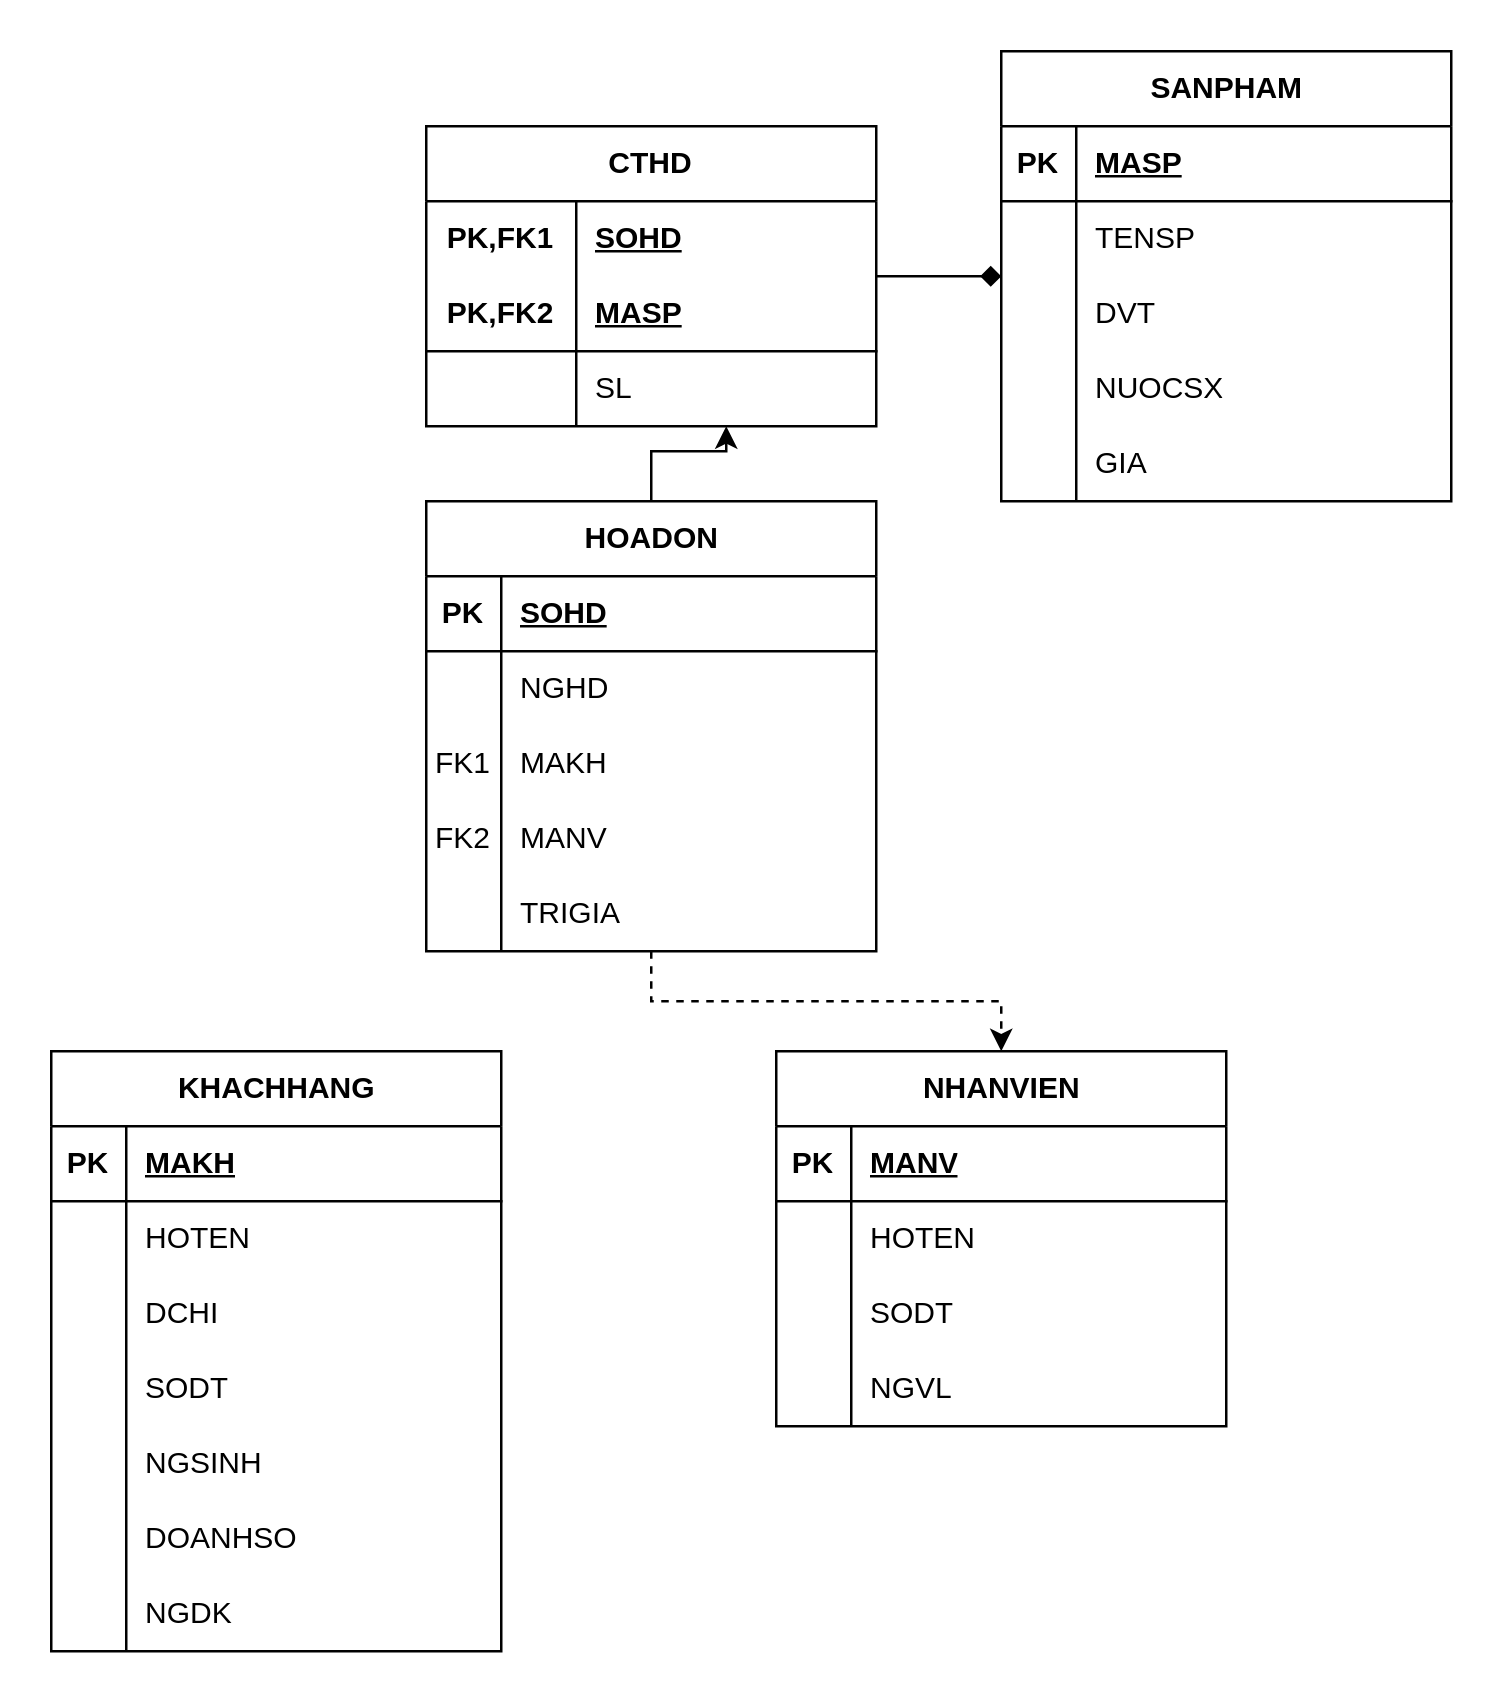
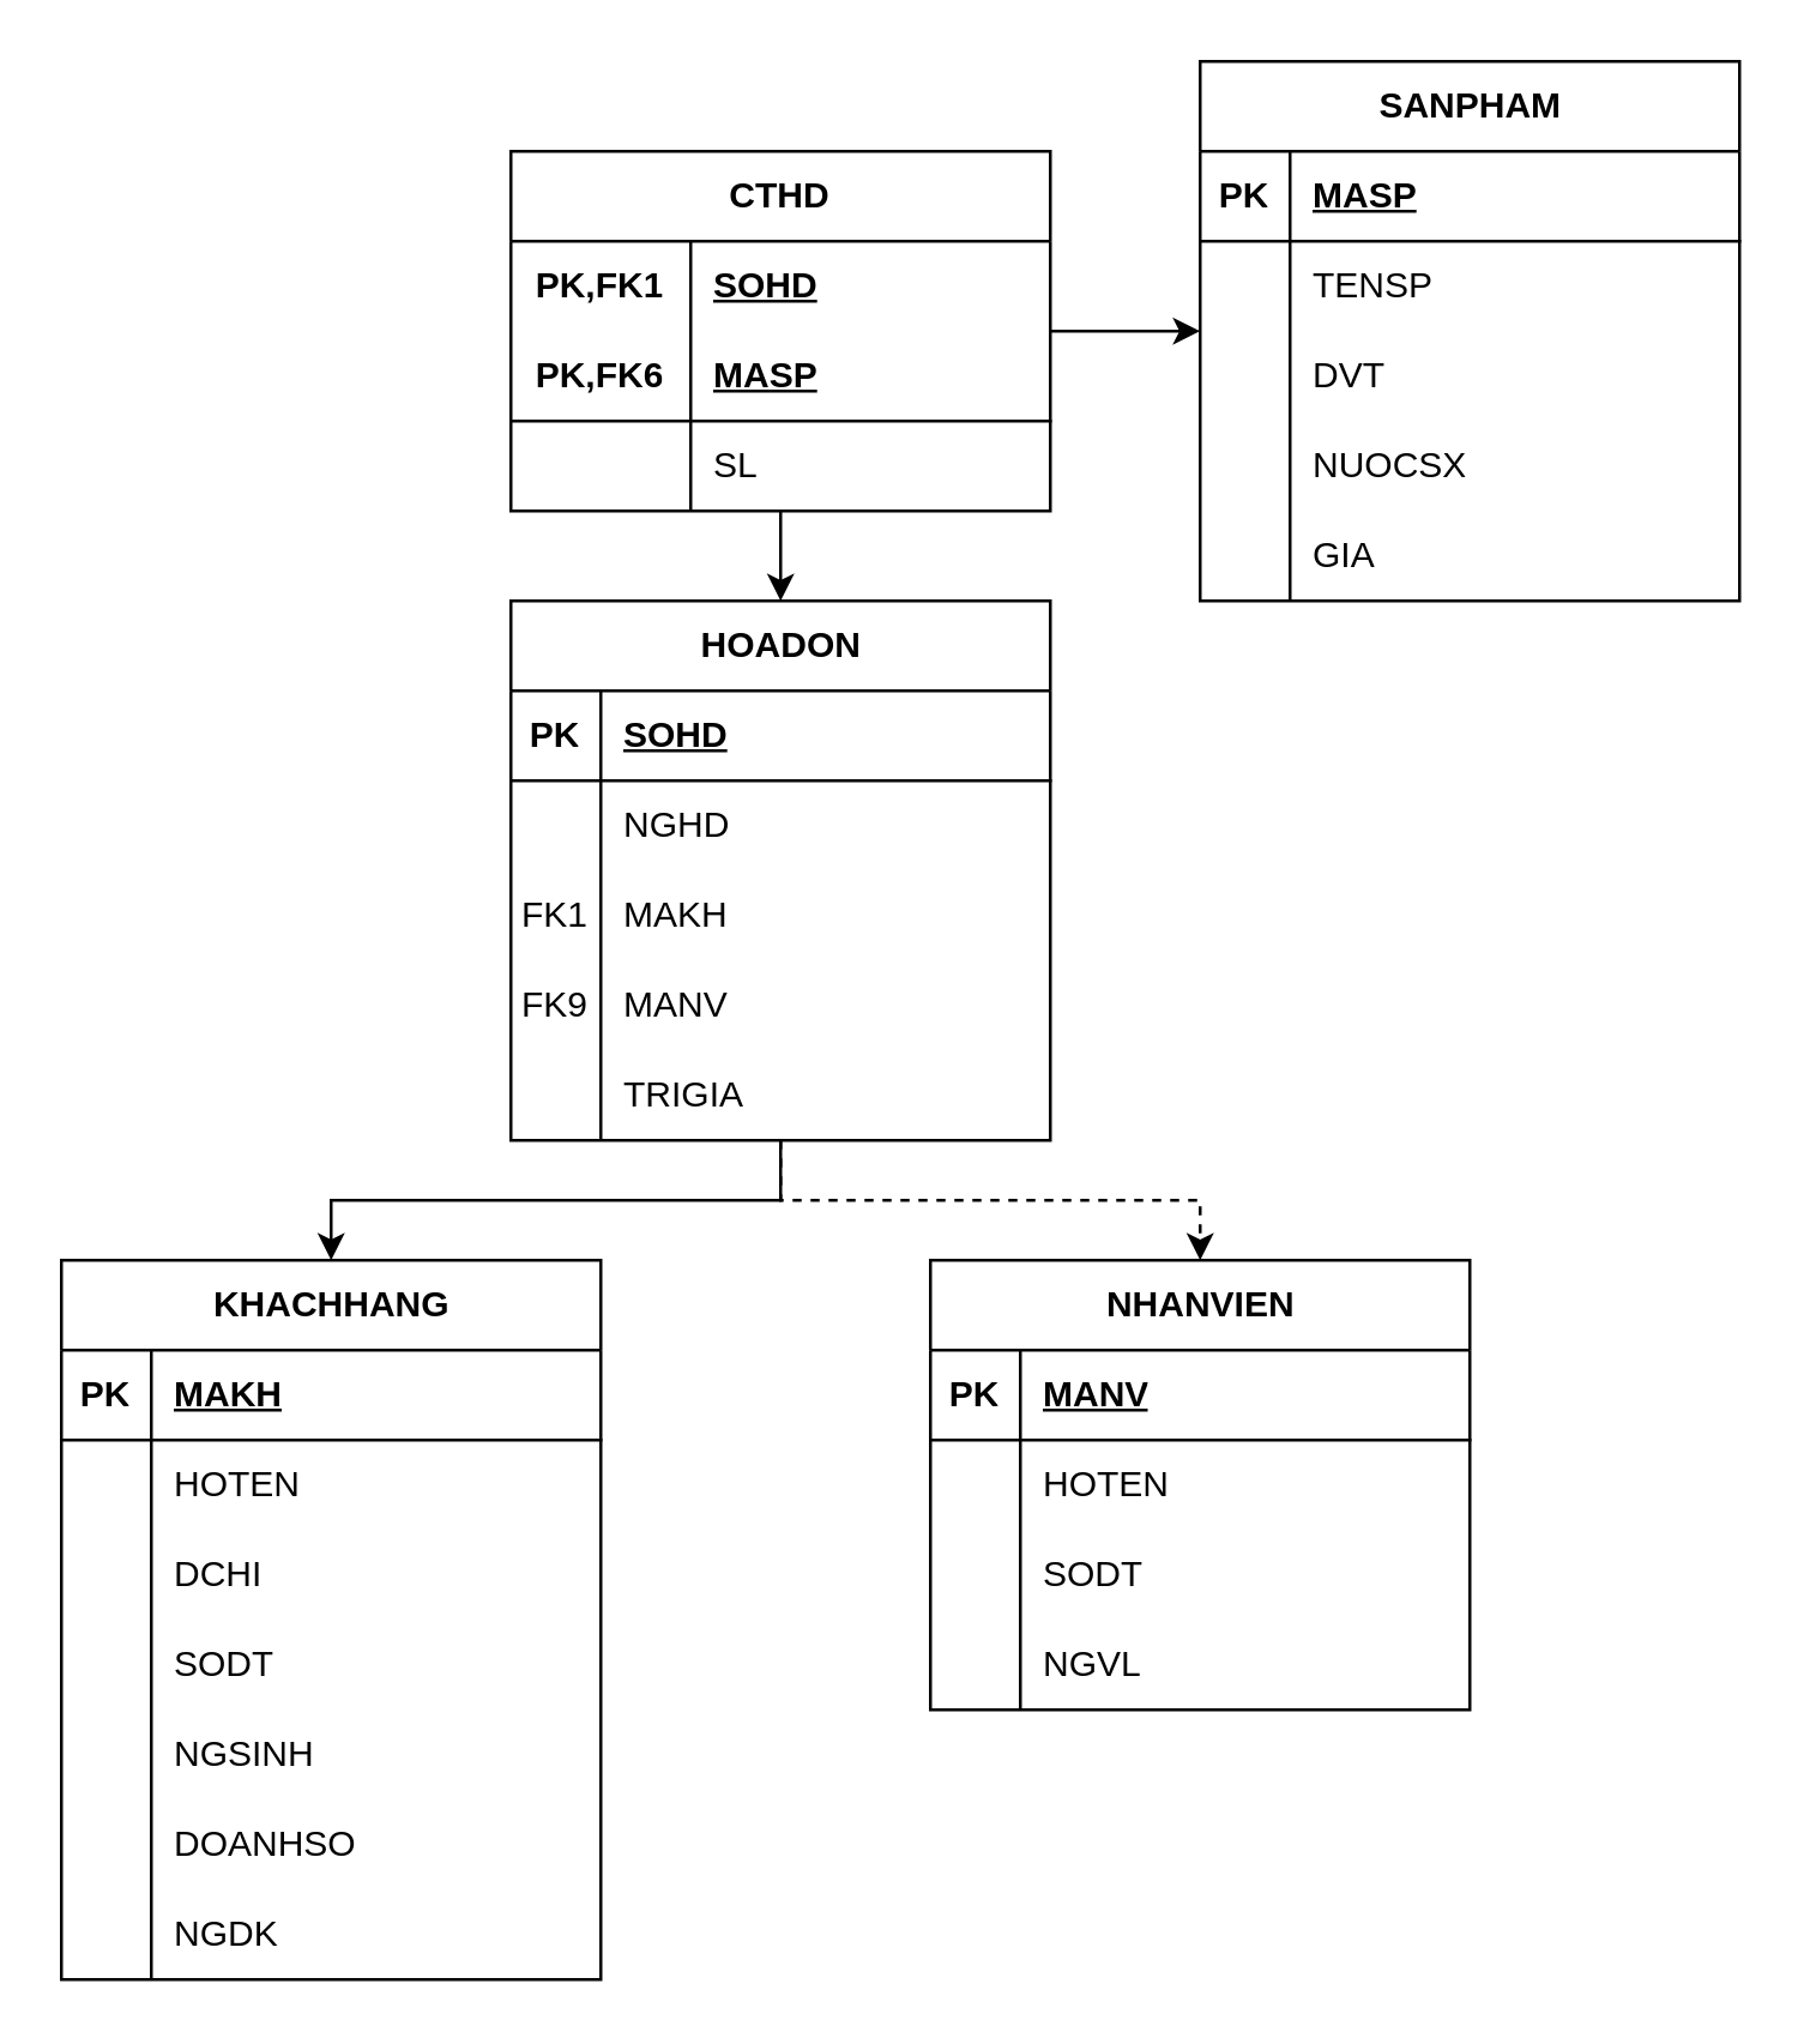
- <mxCell id="71" style="edgeStyle=orthogonalEdgeStyle;rounded=0;orthogonalLoop=1;jettySize=auto;html=1;endArrow=diamond;" edge="1" parent="1" source="72" target="37"><mxGeometry relative="1" as="geometry" /></mxCell>
+ <mxCell id="71" style="edgeStyle=orthogonalEdgeStyle;rounded=0;orthogonalLoop=1;jettySize=auto;html=1;" edge="1" parent="1" source="72" target="37"><mxGeometry relative="1" as="geometry" /></mxCell>
- <mxCell id="77" value="PK,FK2" style="shape=partialRectangle;connectable=0;fillColor=none;top=0;left=0;bottom=0;right=0;fontStyle=1;overflow=hidden;html=1;whiteSpace=wrap;" vertex="1" parent="76"><mxGeometry width="60" height="30" as="geometry"><mxRectangle width="60" height="30" as="alternateBounds" /></mxGeometry></mxCell>
+ <mxCell id="77" value="PK,FK6" style="shape=partialRectangle;connectable=0;fillColor=none;top=0;left=0;bottom=0;right=0;fontStyle=1;overflow=hidden;html=1;whiteSpace=wrap;" vertex="1" parent="76"><mxGeometry width="60" height="30" as="geometry"><mxRectangle width="60" height="30" as="alternateBounds" /></mxGeometry></mxCell>
+ <mxCell id="82" style="edgeStyle=orthogonalEdgeStyle;rounded=0;orthogonalLoop=1;jettySize=auto;html=1;entryX=0.5;entryY=0;entryDx=0;entryDy=0;" edge="1" parent="1" source="72" target="55"><mxGeometry relative="1" as="geometry" /></mxCell>
- <mxCell id="54" style="edgeStyle=orthogonalEdgeStyle;rounded=0;orthogonalLoop=1;jettySize=auto;html=1;" edge="1" parent="1" source="55" target="81"><mxGeometry relative="1" as="geometry" /></mxCell>
+ <mxCell id="54" style="edgeStyle=orthogonalEdgeStyle;rounded=0;orthogonalLoop=1;jettySize=auto;html=1;" edge="1" parent="1" source="55" target="2"><mxGeometry relative="1" as="geometry" /></mxCell>
- <mxCell id="66" value="FK2" style="shape=partialRectangle;connectable=0;fillColor=none;top=0;left=0;bottom=0;right=0;editable=1;overflow=hidden;whiteSpace=wrap;html=1;" vertex="1" parent="65"><mxGeometry width="30" height="30" as="geometry"><mxRectangle width="30" height="30" as="alternateBounds" /></mxGeometry></mxCell>
+ <mxCell id="66" value="FK9" style="shape=partialRectangle;connectable=0;fillColor=none;top=0;left=0;bottom=0;right=0;editable=1;overflow=hidden;whiteSpace=wrap;html=1;" vertex="1" parent="65"><mxGeometry width="30" height="30" as="geometry"><mxRectangle width="30" height="30" as="alternateBounds" /></mxGeometry></mxCell>
